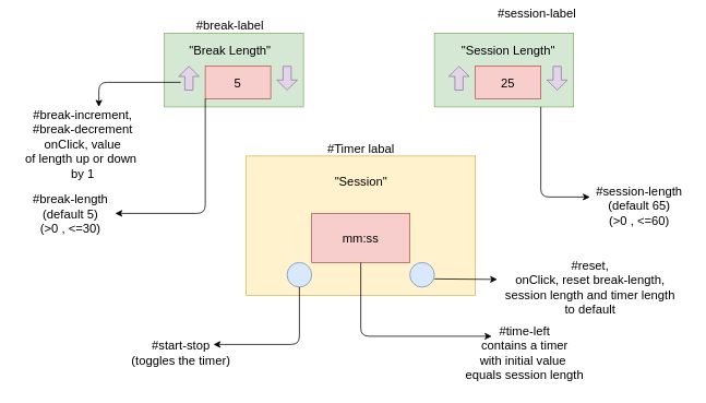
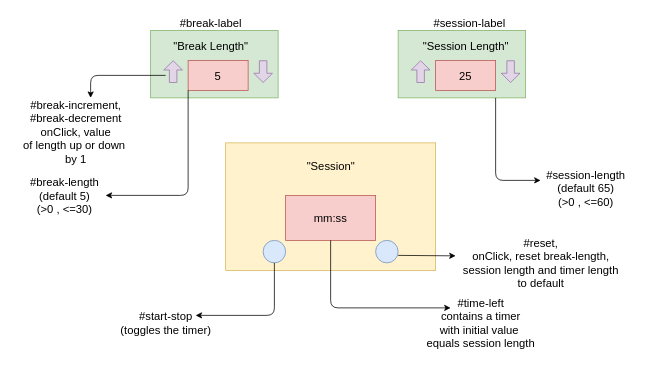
- <mxCell id="6" value="#session-label" style="text;html=1;align=center;verticalAlign=middle;resizable=0;points=[];autosize=1;strokeColor=none;fontSize=15;" vertex="1" parent="1"><mxGeometry x="600" y="5" width="110" height="20" as="geometry" /></mxCell>
+ <mxCell id="6" value="#session-label" style="text;html=1;align=center;verticalAlign=middle;resizable=0;points=[];autosize=1;strokeColor=none;fontSize=15;" vertex="1" parent="1"><mxGeometry x="570" y="20" width="110" height="20" as="geometry" /></mxCell>
- <mxCell id="21" value="#Timer labal" style="text;html=1;align=center;verticalAlign=middle;resizable=0;points=[];autosize=1;strokeColor=none;fontSize=15;" vertex="1" parent="1"><mxGeometry x="390" y="170" width="100" height="20" as="geometry" /></mxCell>
